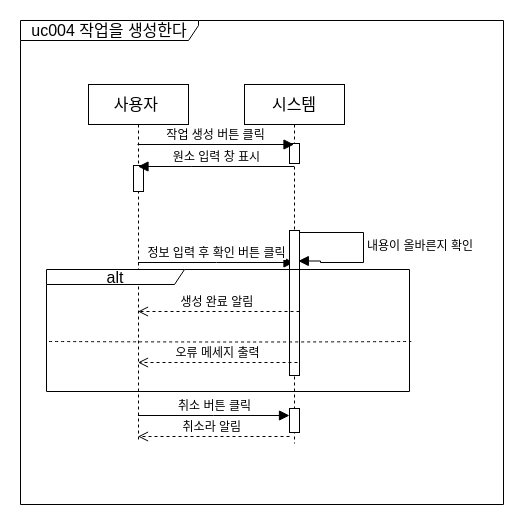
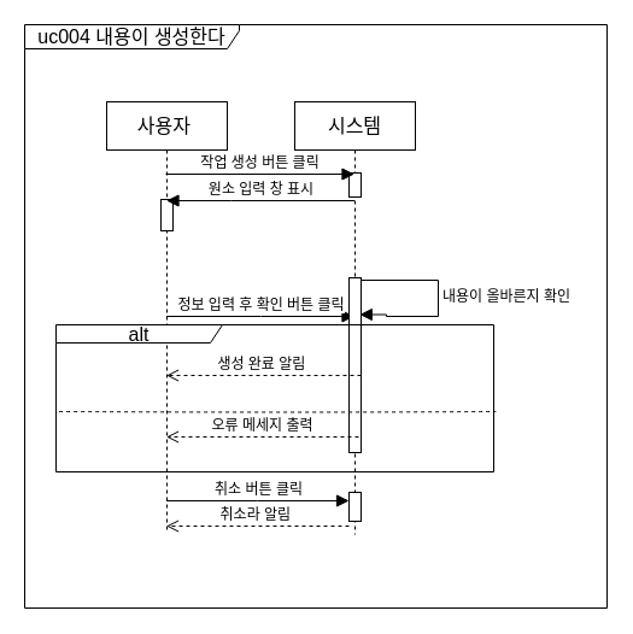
- <mxCell id="18" value="uc004 작업을 생성한다" style="shape=umlFrame;whiteSpace=wrap;html=1;pointerEvents=0;fontSize=16;width=178;height=20;" parent="1" vertex="1"><mxGeometry x="20" y="20" width="483" height="484" as="geometry" /></mxCell>
+ <mxCell id="18" value="uc004 내용이 생성한다" style="shape=umlFrame;whiteSpace=wrap;html=1;pointerEvents=0;fontSize=16;width=178;height=20;" parent="1" vertex="1"><mxGeometry x="20" y="20" width="483" height="484" as="geometry" /></mxCell>
